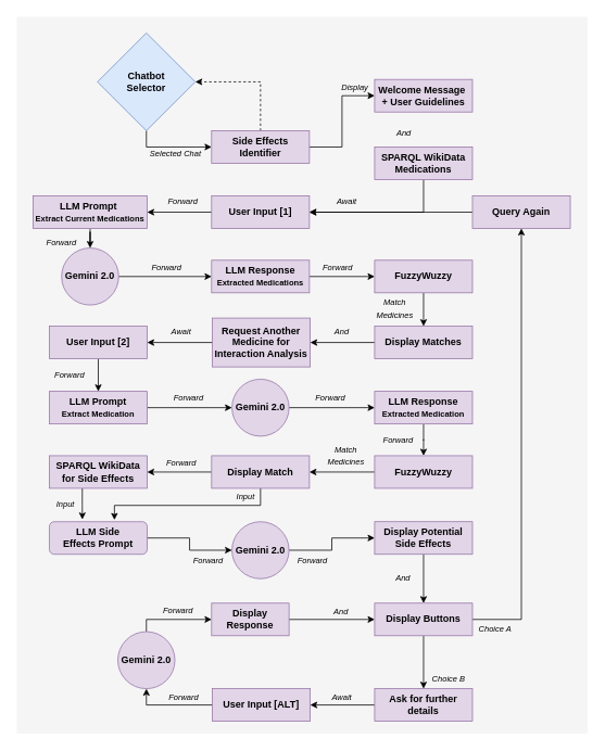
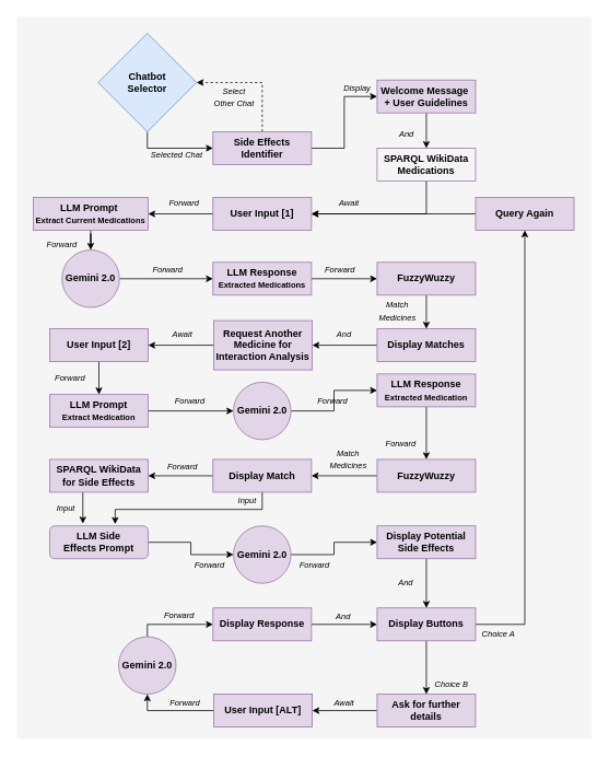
+ <mxCell id="9" value="&lt;span style=&quot;font-size: 10px;&quot;&gt;&lt;i&gt;Select &lt;br&gt;Other Chat&lt;br&gt;&lt;/i&gt;&lt;/span&gt;" style="text;html=1;strokeColor=none;fillColor=none;align=center;verticalAlign=middle;whiteSpace=wrap;rounded=0;" parent="1" vertex="1"><mxGeometry x="250" y="100" width="70" height="34" as="geometry" /></mxCell>
+ <mxCell id="26" style="edgeStyle=orthogonalEdgeStyle;rounded=0;orthogonalLoop=1;jettySize=auto;html=1;entryX=0.5;entryY=0;entryDx=0;entryDy=0;" parent="1" source="27" target="11" edge="1"><mxGeometry relative="1" as="geometry" /></mxCell>
- <mxCell id="11" value="&lt;b&gt;SPARQL&amp;nbsp;WikiData&lt;br&gt;Medications&lt;/b&gt;" style="rounded=0;whiteSpace=wrap;html=1;fillColor=#e1d5e7;strokeColor=#9673a6;" parent="1" vertex="1"><mxGeometry x="459" y="180" width="120" height="40" as="geometry" /></mxCell>
+ <mxCell id="11" value="&lt;b&gt;SPARQL&amp;nbsp;WikiData&lt;br&gt;Medications&lt;/b&gt;" style="rounded=0;whiteSpace=wrap;html=1;fillColor=#f5f5f5;strokeColor=#9673a6;" parent="1" vertex="1"><mxGeometry x="459" y="180" width="120" height="40" as="geometry" /></mxCell>
- <mxCell id="40" value="&lt;b style=&quot;&quot;&gt;LLM Response&lt;br&gt;&lt;font style=&quot;font-size: 10px;&quot;&gt;Extracted Medication&lt;/font&gt;&lt;br&gt;&lt;/b&gt;" style="rounded=0;whiteSpace=wrap;html=1;fillColor=#e1d5e7;strokeColor=#9673a6;" parent="1" vertex="1"><mxGeometry x="459" y="480" width="120" height="40" as="geometry" /></mxCell>
+ <mxCell id="40" value="&lt;b style=&quot;&quot;&gt;LLM Response&lt;br&gt;&lt;font style=&quot;font-size: 10px;&quot;&gt;Extracted Medication&lt;/font&gt;&lt;br&gt;&lt;/b&gt;" style="rounded=0;whiteSpace=wrap;html=1;fillColor=#e1d5e7;strokeColor=#9673a6;" parent="1" vertex="1"><mxGeometry x="459" y="455" width="120" height="40" as="geometry" /></mxCell>
- <mxCell id="66" value="&lt;b&gt;Display Response&lt;br&gt;&lt;/b&gt;" style="rounded=0;whiteSpace=wrap;html=1;fillColor=#e1d5e7;strokeColor=#9673a6;" parent="1" vertex="1"><mxGeometry x="259" y="740" width="95" height="40" as="geometry" /></mxCell>
+ <mxCell id="66" value="&lt;b&gt;Display Response&lt;br&gt;&lt;/b&gt;" style="rounded=0;whiteSpace=wrap;html=1;fillColor=#e1d5e7;strokeColor=#9673a6;" parent="1" vertex="1"><mxGeometry x="259" y="740" width="120" height="40" as="geometry" /></mxCell>
